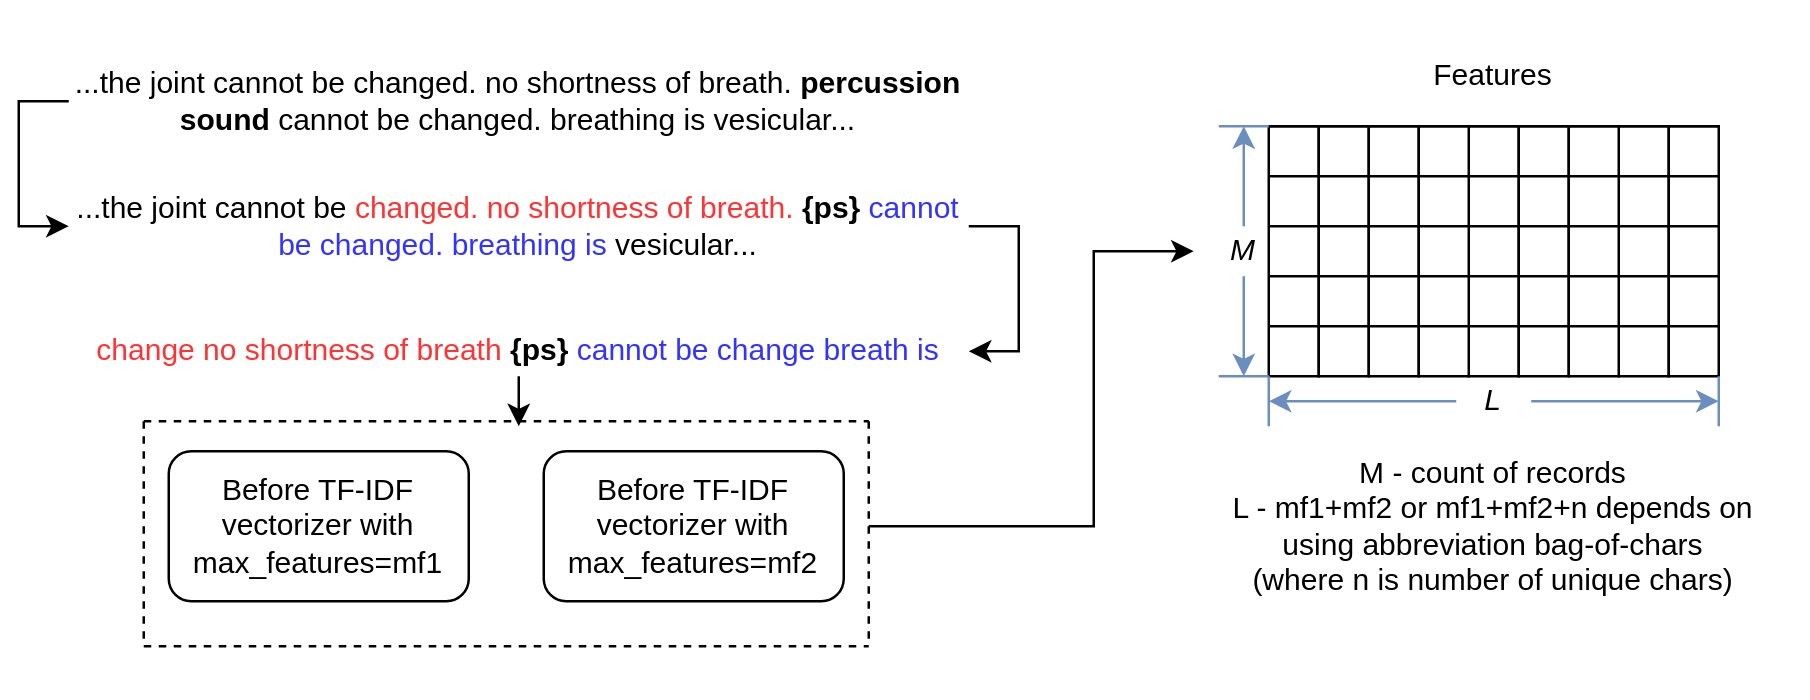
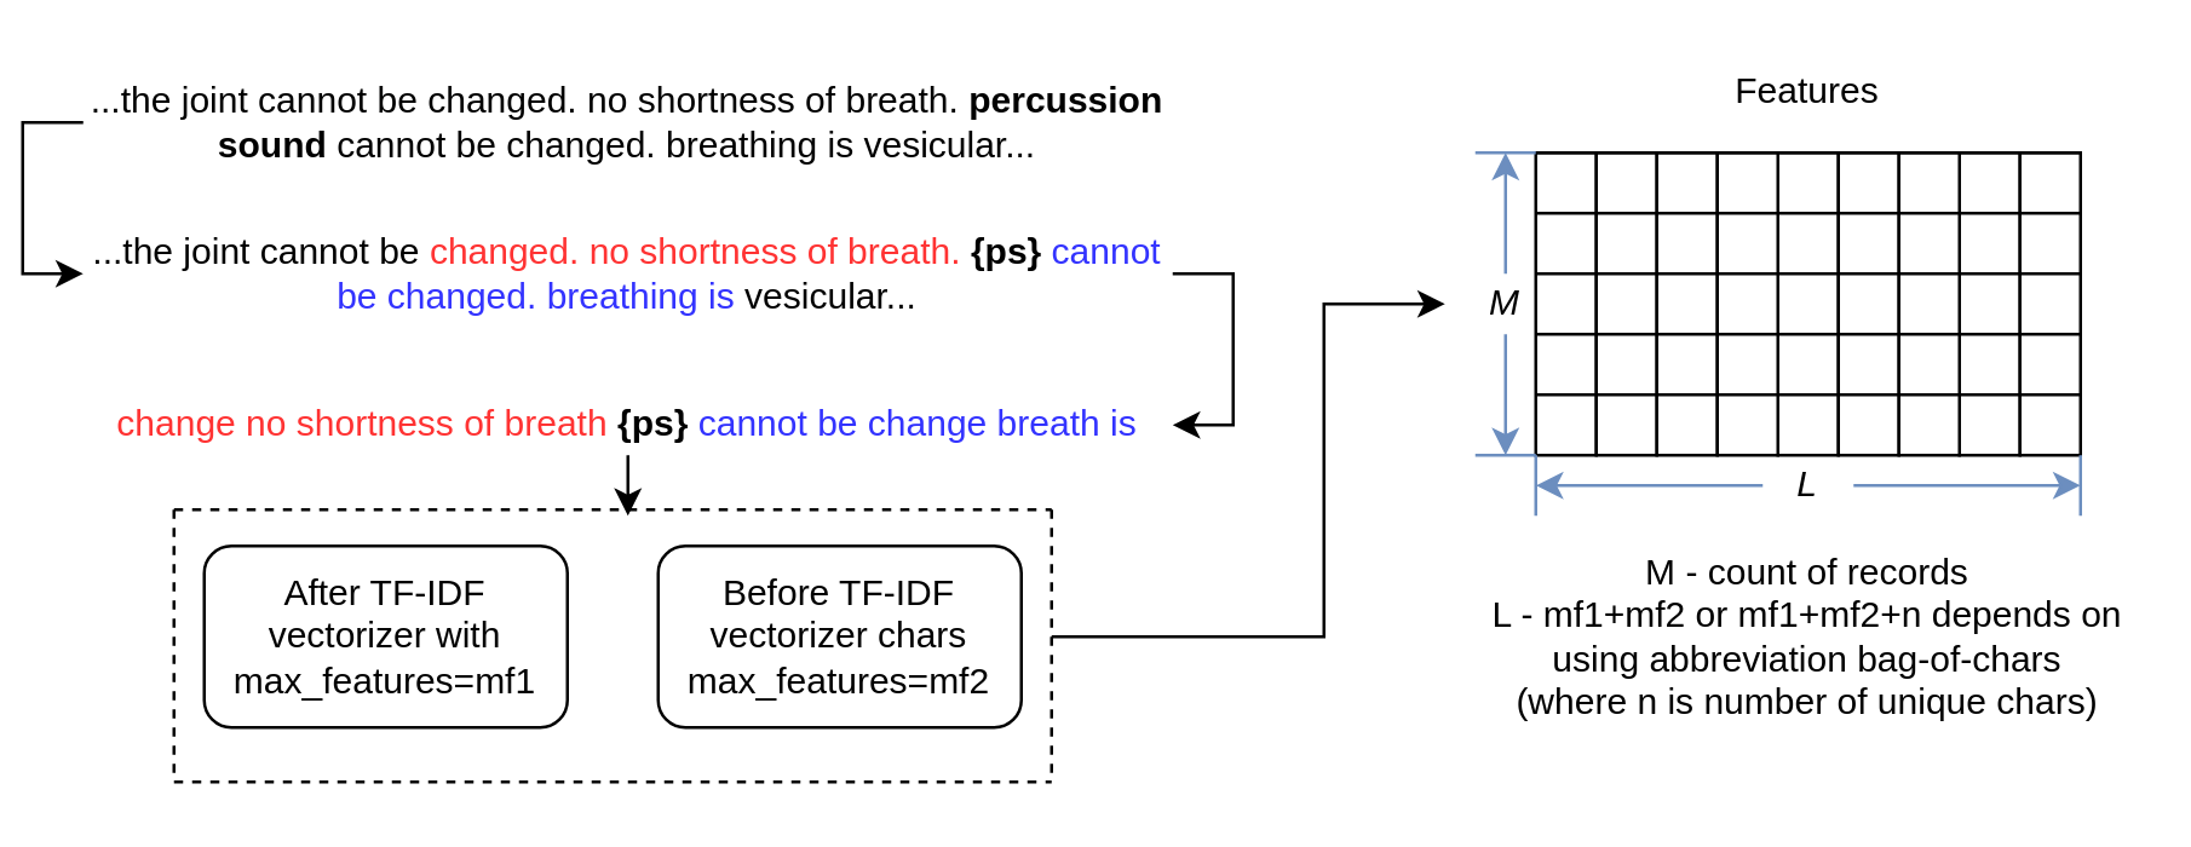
- <mxCell id="8" value="Before TF-IDF vectorizer with max_features=mf1" style="rounded=1;whiteSpace=wrap;html=1;" vertex="1" parent="1"><mxGeometry x="60" y="180" width="120" height="60" as="geometry" /></mxCell>
+ <mxCell id="8" value="After TF-IDF vectorizer with max_features=mf1" style="rounded=1;whiteSpace=wrap;html=1;" vertex="1" parent="1"><mxGeometry x="60" y="180" width="120" height="60" as="geometry" /></mxCell>
- <mxCell id="10" value="Before TF-IDF vectorizer with max_features=mf2" style="rounded=1;whiteSpace=wrap;html=1;" vertex="1" parent="1"><mxGeometry x="210" y="180" width="120" height="60" as="geometry" /></mxCell>
+ <mxCell id="10" value="Before TF-IDF vectorizer chars max_features=mf2" style="rounded=1;whiteSpace=wrap;html=1;" vertex="1" parent="1"><mxGeometry x="210" y="180" width="120" height="60" as="geometry" /></mxCell>
